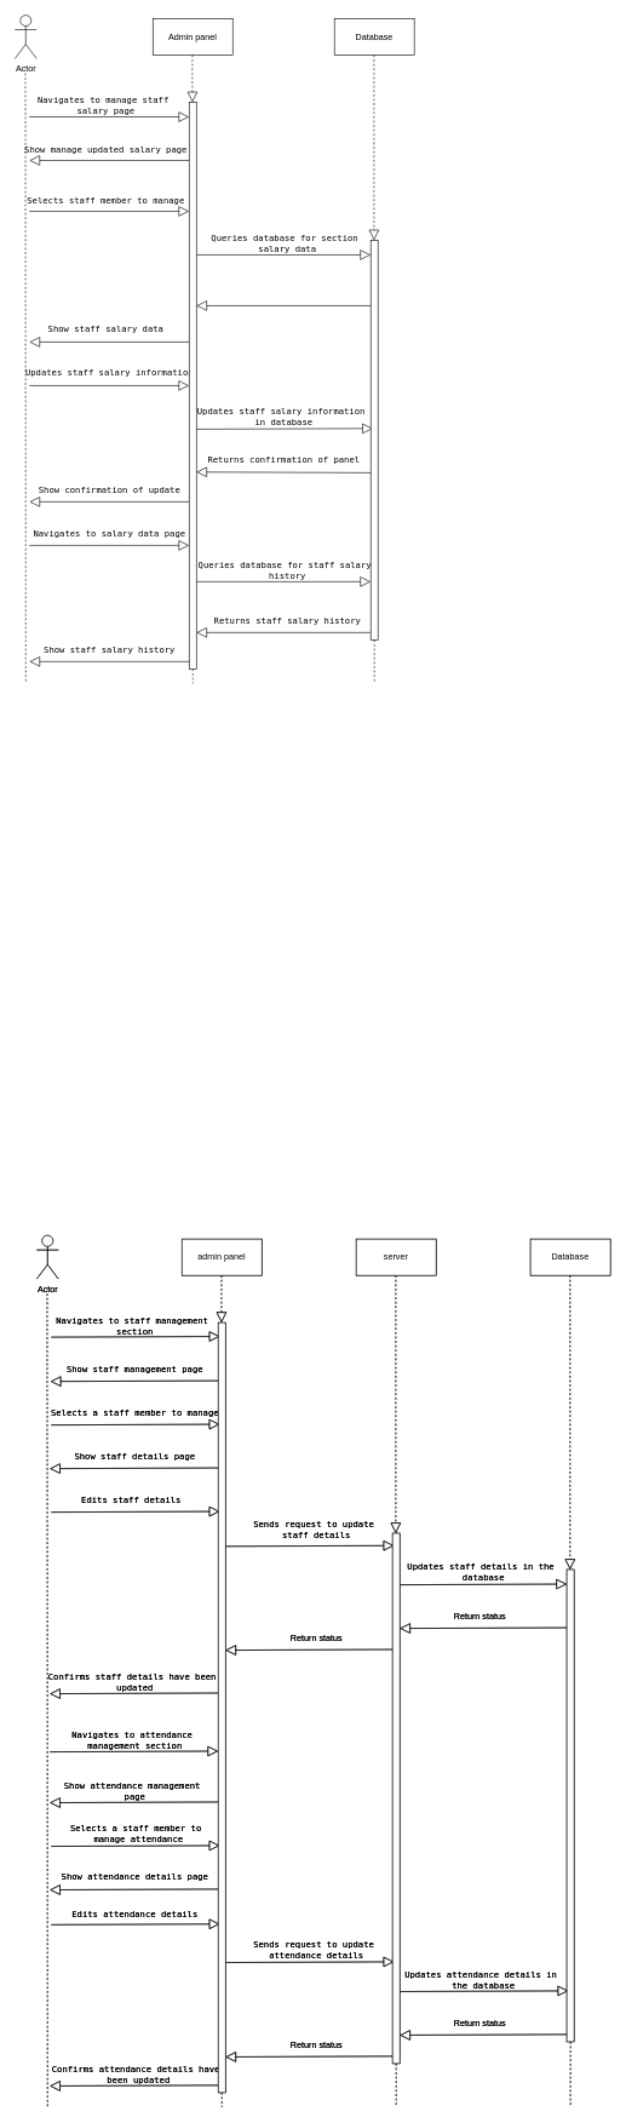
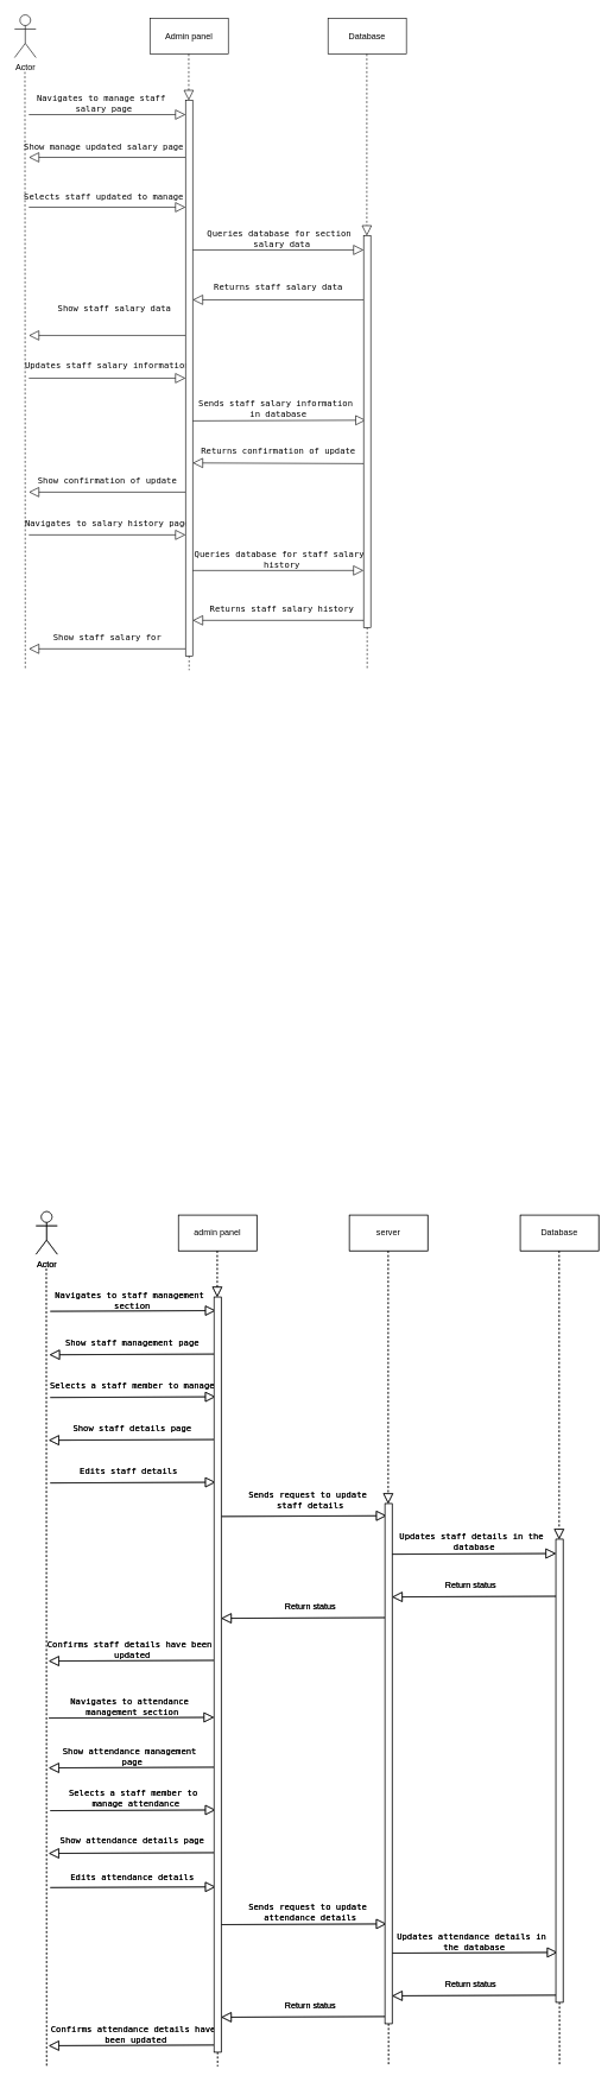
- <mxCell id="64" value="&lt;pre&gt;&lt;code class=&quot;!whitespace-pre hljs language-rust&quot;&gt;Selects staff member to manage&lt;/code&gt;&lt;/pre&gt;" style="text;html=1;align=center;verticalAlign=middle;resizable=0;points=[];autosize=1;strokeColor=none;fillColor=none;" vertex="1" parent="1"><mxGeometry x="30" y="250" width="230" height="50" as="geometry" /></mxCell>
+ <mxCell id="64" value="&lt;pre&gt;&lt;code class=&quot;!whitespace-pre hljs language-rust&quot;&gt;Selects staff updated to manage&lt;/code&gt;&lt;/pre&gt;" style="text;html=1;align=center;verticalAlign=middle;resizable=0;points=[];autosize=1;strokeColor=none;fillColor=none;" vertex="1" parent="1"><mxGeometry x="30" y="250" width="230" height="50" as="geometry" /></mxCell>
+ <mxCell id="66" value="&lt;pre&gt;&lt;code class=&quot;!whitespace-pre hljs language-rust&quot;&gt;Returns staff salary data&lt;/code&gt;&lt;/pre&gt;" style="text;html=1;align=center;verticalAlign=middle;resizable=0;points=[];autosize=1;strokeColor=none;fillColor=none;" vertex="1" parent="1"><mxGeometry x="290" y="378" width="200" height="50" as="geometry" /></mxCell>
- <mxCell id="67" value="&lt;pre&gt;&lt;code class=&quot;!whitespace-pre hljs language-rust&quot;&gt;Show staff salary data&lt;/code&gt;&lt;/pre&gt;" style="text;html=1;align=center;verticalAlign=middle;resizable=0;points=[];autosize=1;strokeColor=none;fillColor=none;" vertex="1" parent="1"><mxGeometry x="55" y="428" width="180" height="50" as="geometry" /></mxCell>
+ <mxCell id="67" value="&lt;pre&gt;&lt;code class=&quot;!whitespace-pre hljs language-rust&quot;&gt;Show staff salary data&lt;/code&gt;&lt;/pre&gt;" style="text;html=1;align=center;verticalAlign=middle;resizable=0;points=[];autosize=1;strokeColor=none;fillColor=none;" vertex="1" parent="1"><mxGeometry x="70" y="408" width="180" height="50" as="geometry" /></mxCell>
- <mxCell id="69" value="&lt;pre&gt;&lt;code class=&quot;!whitespace-pre hljs language-rust&quot;&gt;Updates staff salary information &lt;br&gt;in database&lt;/code&gt;&lt;/pre&gt;" style="text;html=1;align=center;verticalAlign=middle;resizable=0;points=[];autosize=1;strokeColor=none;fillColor=none;" vertex="1" parent="1"><mxGeometry x="265" y="538" width="250" height="70" as="geometry" /></mxCell>
+ <mxCell id="69" value="&lt;pre&gt;&lt;code class=&quot;!whitespace-pre hljs language-rust&quot;&gt;Sends staff salary information &lt;br&gt;in database&lt;/code&gt;&lt;/pre&gt;" style="text;html=1;align=center;verticalAlign=middle;resizable=0;points=[];autosize=1;strokeColor=none;fillColor=none;" vertex="1" parent="1"><mxGeometry x="265" y="538" width="250" height="70" as="geometry" /></mxCell>
- <mxCell id="70" value="&lt;pre&gt;&lt;code class=&quot;!whitespace-pre hljs language-rust&quot;&gt;Returns confirmation of panel&lt;/code&gt;&lt;/pre&gt;" style="text;html=1;align=center;verticalAlign=middle;resizable=0;points=[];autosize=1;strokeColor=none;fillColor=none;" vertex="1" parent="1"><mxGeometry x="275" y="608" width="230" height="50" as="geometry" /></mxCell>
+ <mxCell id="70" value="&lt;pre&gt;&lt;code class=&quot;!whitespace-pre hljs language-rust&quot;&gt;Returns confirmation of update&lt;/code&gt;&lt;/pre&gt;" style="text;html=1;align=center;verticalAlign=middle;resizable=0;points=[];autosize=1;strokeColor=none;fillColor=none;" vertex="1" parent="1"><mxGeometry x="275" y="608" width="230" height="50" as="geometry" /></mxCell>
- <mxCell id="72" value="&lt;pre&gt;&lt;code class=&quot;!whitespace-pre hljs language-rust&quot;&gt;Navigates to salary data page&lt;/code&gt;&lt;/pre&gt;" style="text;html=1;align=center;verticalAlign=middle;resizable=0;points=[];autosize=1;strokeColor=none;fillColor=none;" vertex="1" parent="1"><mxGeometry x="25" y="710" width="250" height="50" as="geometry" /></mxCell>
+ <mxCell id="72" value="&lt;pre&gt;&lt;code class=&quot;!whitespace-pre hljs language-rust&quot;&gt;Navigates to salary history page&lt;/code&gt;&lt;/pre&gt;" style="text;html=1;align=center;verticalAlign=middle;resizable=0;points=[];autosize=1;strokeColor=none;fillColor=none;" vertex="1" parent="1"><mxGeometry x="25" y="710" width="250" height="50" as="geometry" /></mxCell>
- <mxCell id="75" value="&lt;pre&gt;&lt;code class=&quot;!whitespace-pre hljs language-rust&quot;&gt;Show staff salary history&lt;/code&gt;&lt;/pre&gt;" style="text;html=1;align=center;verticalAlign=middle;resizable=0;points=[];autosize=1;strokeColor=none;fillColor=none;" vertex="1" parent="1"><mxGeometry x="50" y="870" width="200" height="50" as="geometry" /></mxCell>
+ <mxCell id="75" value="&lt;pre&gt;&lt;code class=&quot;!whitespace-pre hljs language-rust&quot;&gt;Show staff salary for&lt;/code&gt;&lt;/pre&gt;" style="text;html=1;align=center;verticalAlign=middle;resizable=0;points=[];autosize=1;strokeColor=none;fillColor=none;" vertex="1" parent="1"><mxGeometry x="50" y="870" width="200" height="50" as="geometry" /></mxCell>
